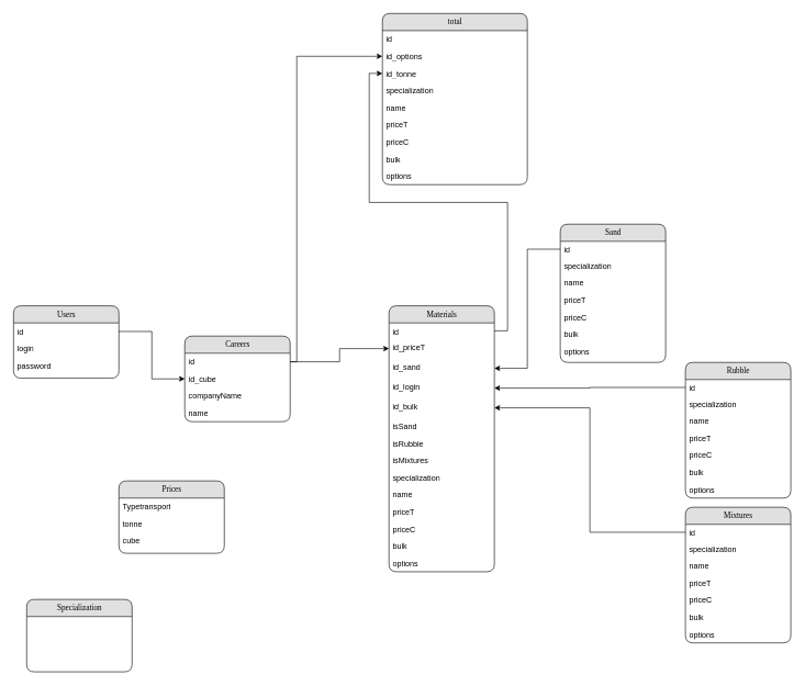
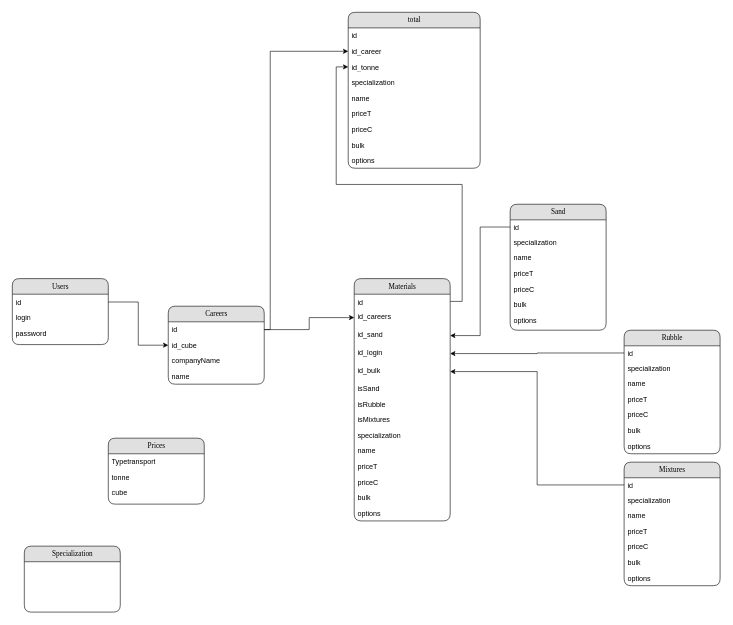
- <mxCell id="43" value="id_options" style="text;html=1;strokeColor=none;fillColor=none;spacingLeft=4;spacingRight=4;whiteSpace=wrap;overflow=hidden;rotatable=0;points=[[0,0.5],[1,0.5]];portConstraint=eastwest;" vertex="1" parent="41"><mxGeometry y="52" width="220" height="26" as="geometry" /></mxCell>
+ <mxCell id="43" value="id_career" style="text;html=1;strokeColor=none;fillColor=none;spacingLeft=4;spacingRight=4;whiteSpace=wrap;overflow=hidden;rotatable=0;points=[[0,0.5],[1,0.5]];portConstraint=eastwest;" vertex="1" parent="41"><mxGeometry y="52" width="220" height="26" as="geometry" /></mxCell>
- <mxCell id="53" value="id_priceT" style="text;html=1;strokeColor=none;fillColor=none;spacingLeft=4;spacingRight=4;whiteSpace=wrap;overflow=hidden;rotatable=0;points=[[0,0.5],[1,0.5]];portConstraint=eastwest;" vertex="1" parent="51"><mxGeometry y="50" width="160" height="30" as="geometry" /></mxCell>
+ <mxCell id="53" value="id_careers" style="text;html=1;strokeColor=none;fillColor=none;spacingLeft=4;spacingRight=4;whiteSpace=wrap;overflow=hidden;rotatable=0;points=[[0,0.5],[1,0.5]];portConstraint=eastwest;" vertex="1" parent="51"><mxGeometry y="50" width="160" height="30" as="geometry" /></mxCell>
